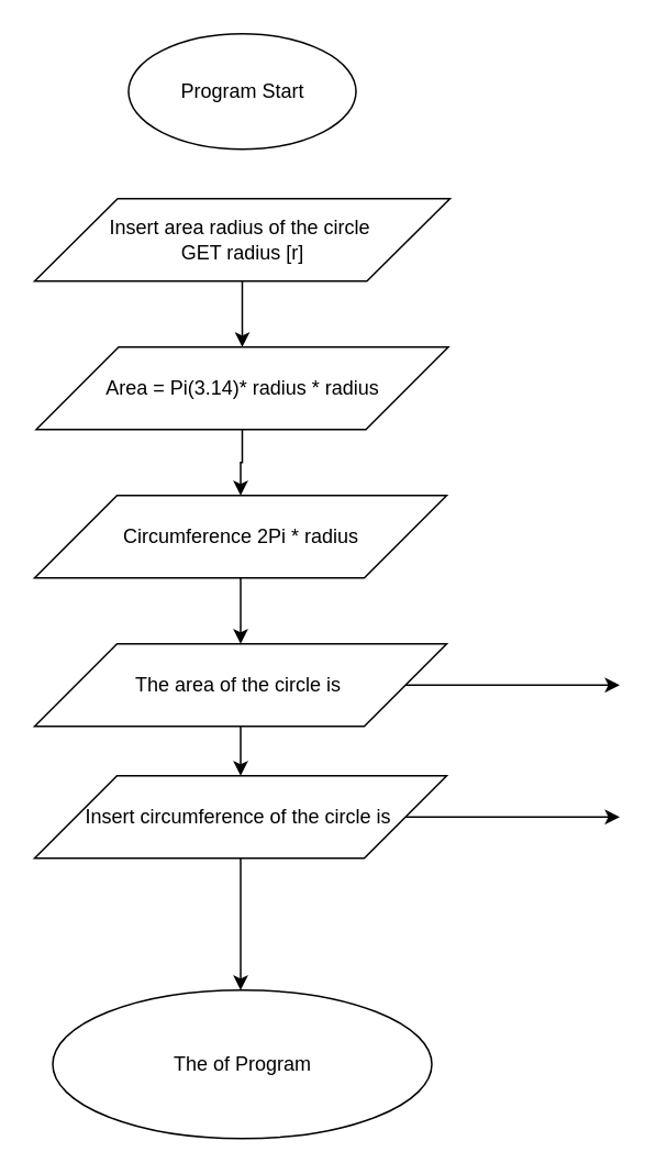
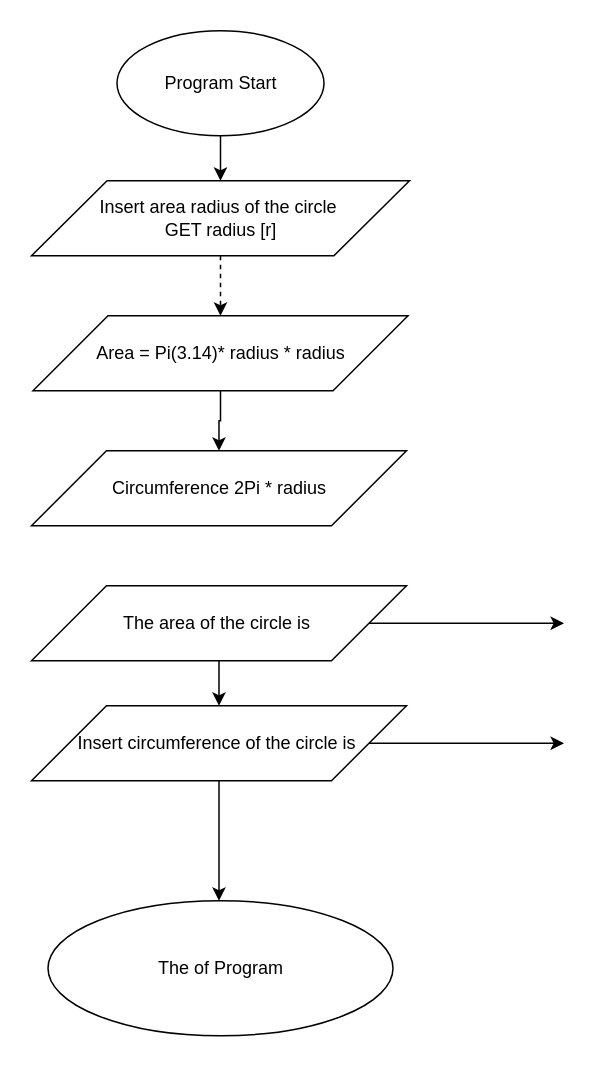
+ <mxCell id="2" style="edgeStyle=orthogonalEdgeStyle;rounded=0;orthogonalLoop=1;jettySize=auto;html=1;" edge="1" parent="1" source="3" target="5"><mxGeometry relative="1" as="geometry"><mxPoint x="147" y="220" as="targetPoint" /><Array as="points"><mxPoint x="147" y="130" /><mxPoint x="147" y="130" /></Array></mxGeometry></mxCell>
- <mxCell id="4" value="" style="edgeStyle=orthogonalEdgeStyle;rounded=0;orthogonalLoop=1;jettySize=auto;html=1;" edge="1" parent="1" source="5" target="7"><mxGeometry relative="1" as="geometry" /></mxCell>
+ <mxCell id="4" value="" style="edgeStyle=orthogonalEdgeStyle;rounded=0;orthogonalLoop=1;jettySize=auto;html=1;dashed=1;" edge="1" parent="1" source="5" target="7"><mxGeometry relative="1" as="geometry" /></mxCell>
- <mxCell id="8" value="" style="edgeStyle=orthogonalEdgeStyle;rounded=0;orthogonalLoop=1;jettySize=auto;html=1;" edge="1" parent="1" source="9" target="12"><mxGeometry relative="1" as="geometry" /></mxCell>
